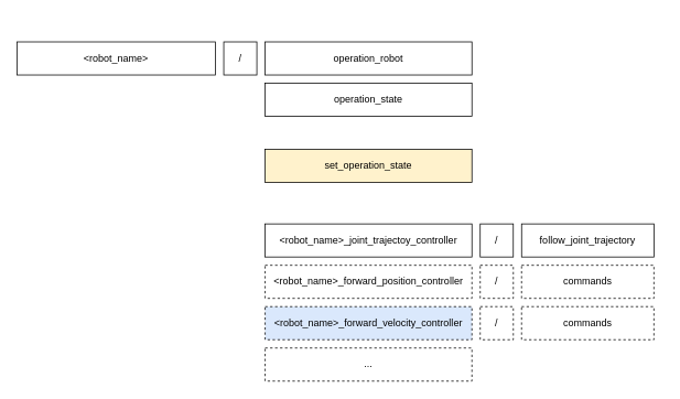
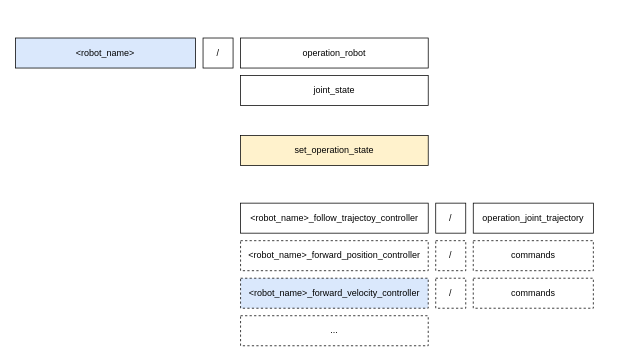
- <mxCell id="2" value="&amp;lt;robot_name&amp;gt;" style="rounded=0;whiteSpace=wrap;html=1;" parent="1" vertex="1"><mxGeometry x="20" y="50" width="240" height="40" as="geometry" /></mxCell>
+ <mxCell id="2" value="&amp;lt;robot_name&amp;gt;" style="rounded=0;whiteSpace=wrap;html=1;fillColor=#dae8fc;" parent="1" vertex="1"><mxGeometry x="20" y="50" width="240" height="40" as="geometry" /></mxCell>
- <mxCell id="9" value="operation_state" style="rounded=0;whiteSpace=wrap;html=1;" parent="1" vertex="1"><mxGeometry x="320" y="100" width="250" height="40" as="geometry" /></mxCell>
+ <mxCell id="9" value="joint_state" style="rounded=0;whiteSpace=wrap;html=1;" parent="1" vertex="1"><mxGeometry x="320" y="100" width="250" height="40" as="geometry" /></mxCell>
- <mxCell id="12" value="&amp;lt;robot_name&amp;gt;_joint_trajectoy_controller" style="rounded=0;whiteSpace=wrap;html=1;" parent="1" vertex="1"><mxGeometry x="320" y="270" width="250" height="40" as="geometry" /></mxCell>
+ <mxCell id="12" value="&amp;lt;robot_name&amp;gt;_follow_trajectoy_controller" style="rounded=0;whiteSpace=wrap;html=1;" parent="1" vertex="1"><mxGeometry x="320" y="270" width="250" height="40" as="geometry" /></mxCell>
- <mxCell id="10" value="follow_joint_trajectory" style="rounded=0;whiteSpace=wrap;html=1;" parent="1" vertex="1"><mxGeometry x="630" y="270" width="160" height="40" as="geometry" /></mxCell>
+ <mxCell id="10" value="operation_joint_trajectory" style="rounded=0;whiteSpace=wrap;html=1;" parent="1" vertex="1"><mxGeometry x="630" y="270" width="160" height="40" as="geometry" /></mxCell>
